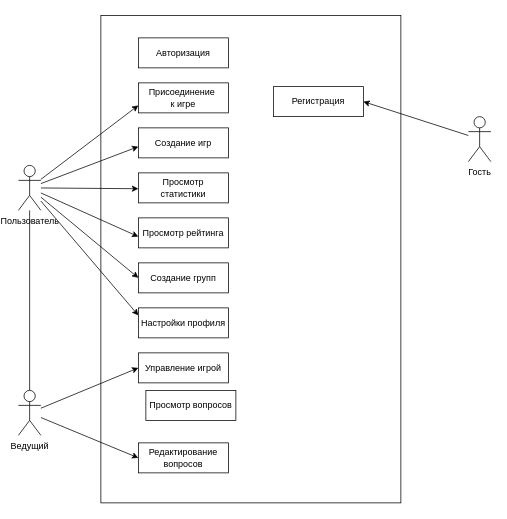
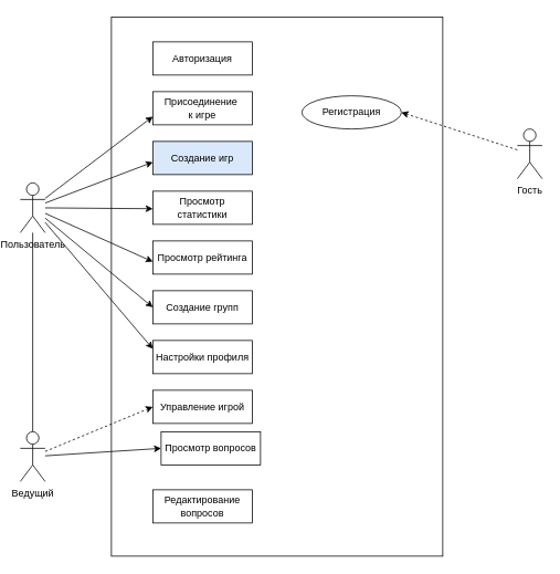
- <mxCell id="20" value="Регистрация" style="rounded=0;whiteSpace=wrap;html=1;" parent="1" vertex="1"><mxGeometry x="360" y="115" width="120" height="40" as="geometry" /></mxCell>
+ <mxCell id="20" value="Регистрация" style="ellipse;whiteSpace=wrap;html=1;" parent="1" vertex="1"><mxGeometry x="360" y="115" width="120" height="40" as="geometry" /></mxCell>
- <mxCell id="3" style="rounded=0;orthogonalLoop=1;jettySize=auto;html=1;entryX=1;entryY=0.5;entryDx=0;entryDy=0;" edge="1" parent="1" source="4" target="20"><mxGeometry relative="1" as="geometry" /></mxCell>
+ <mxCell id="3" style="rounded=0;orthogonalLoop=1;jettySize=auto;html=1;entryX=1;entryY=0.5;entryDx=0;entryDy=0;dashed=1;" edge="1" parent="1" source="4" target="20"><mxGeometry relative="1" as="geometry" /></mxCell>
- <mxCell id="22" value="Создание игр" style="rounded=0;whiteSpace=wrap;html=1;" parent="1" vertex="1"><mxGeometry x="180" y="170" width="120" height="40" as="geometry" /></mxCell>
+ <mxCell id="22" value="Создание игр" style="rounded=0;whiteSpace=wrap;html=1;fillColor=#dae8fc;" parent="1" vertex="1"><mxGeometry x="180" y="170" width="120" height="40" as="geometry" /></mxCell>
- <mxCell id="6" style="rounded=0;orthogonalLoop=1;jettySize=auto;html=1;entryX=0;entryY=0.5;entryDx=0;entryDy=0;" edge="1" parent="1" source="9" target="17"><mxGeometry relative="1" as="geometry" /></mxCell>
+ <mxCell id="6" style="rounded=0;orthogonalLoop=1;jettySize=auto;html=1;entryX=0;entryY=0.5;entryDx=0;entryDy=0;dashed=1;" edge="1" parent="1" source="9" target="17"><mxGeometry relative="1" as="geometry" /></mxCell>
+ <mxCell id="7" style="rounded=0;orthogonalLoop=1;jettySize=auto;html=1;entryX=0;entryY=0.5;entryDx=0;entryDy=0;" edge="1" parent="1" source="9" target="18"><mxGeometry relative="1" as="geometry" /></mxCell>
- <mxCell id="8" style="rounded=0;orthogonalLoop=1;jettySize=auto;html=1;entryX=0;entryY=0.5;entryDx=0;entryDy=0;" edge="1" parent="1" source="9" target="19"><mxGeometry relative="1" as="geometry" /></mxCell>
